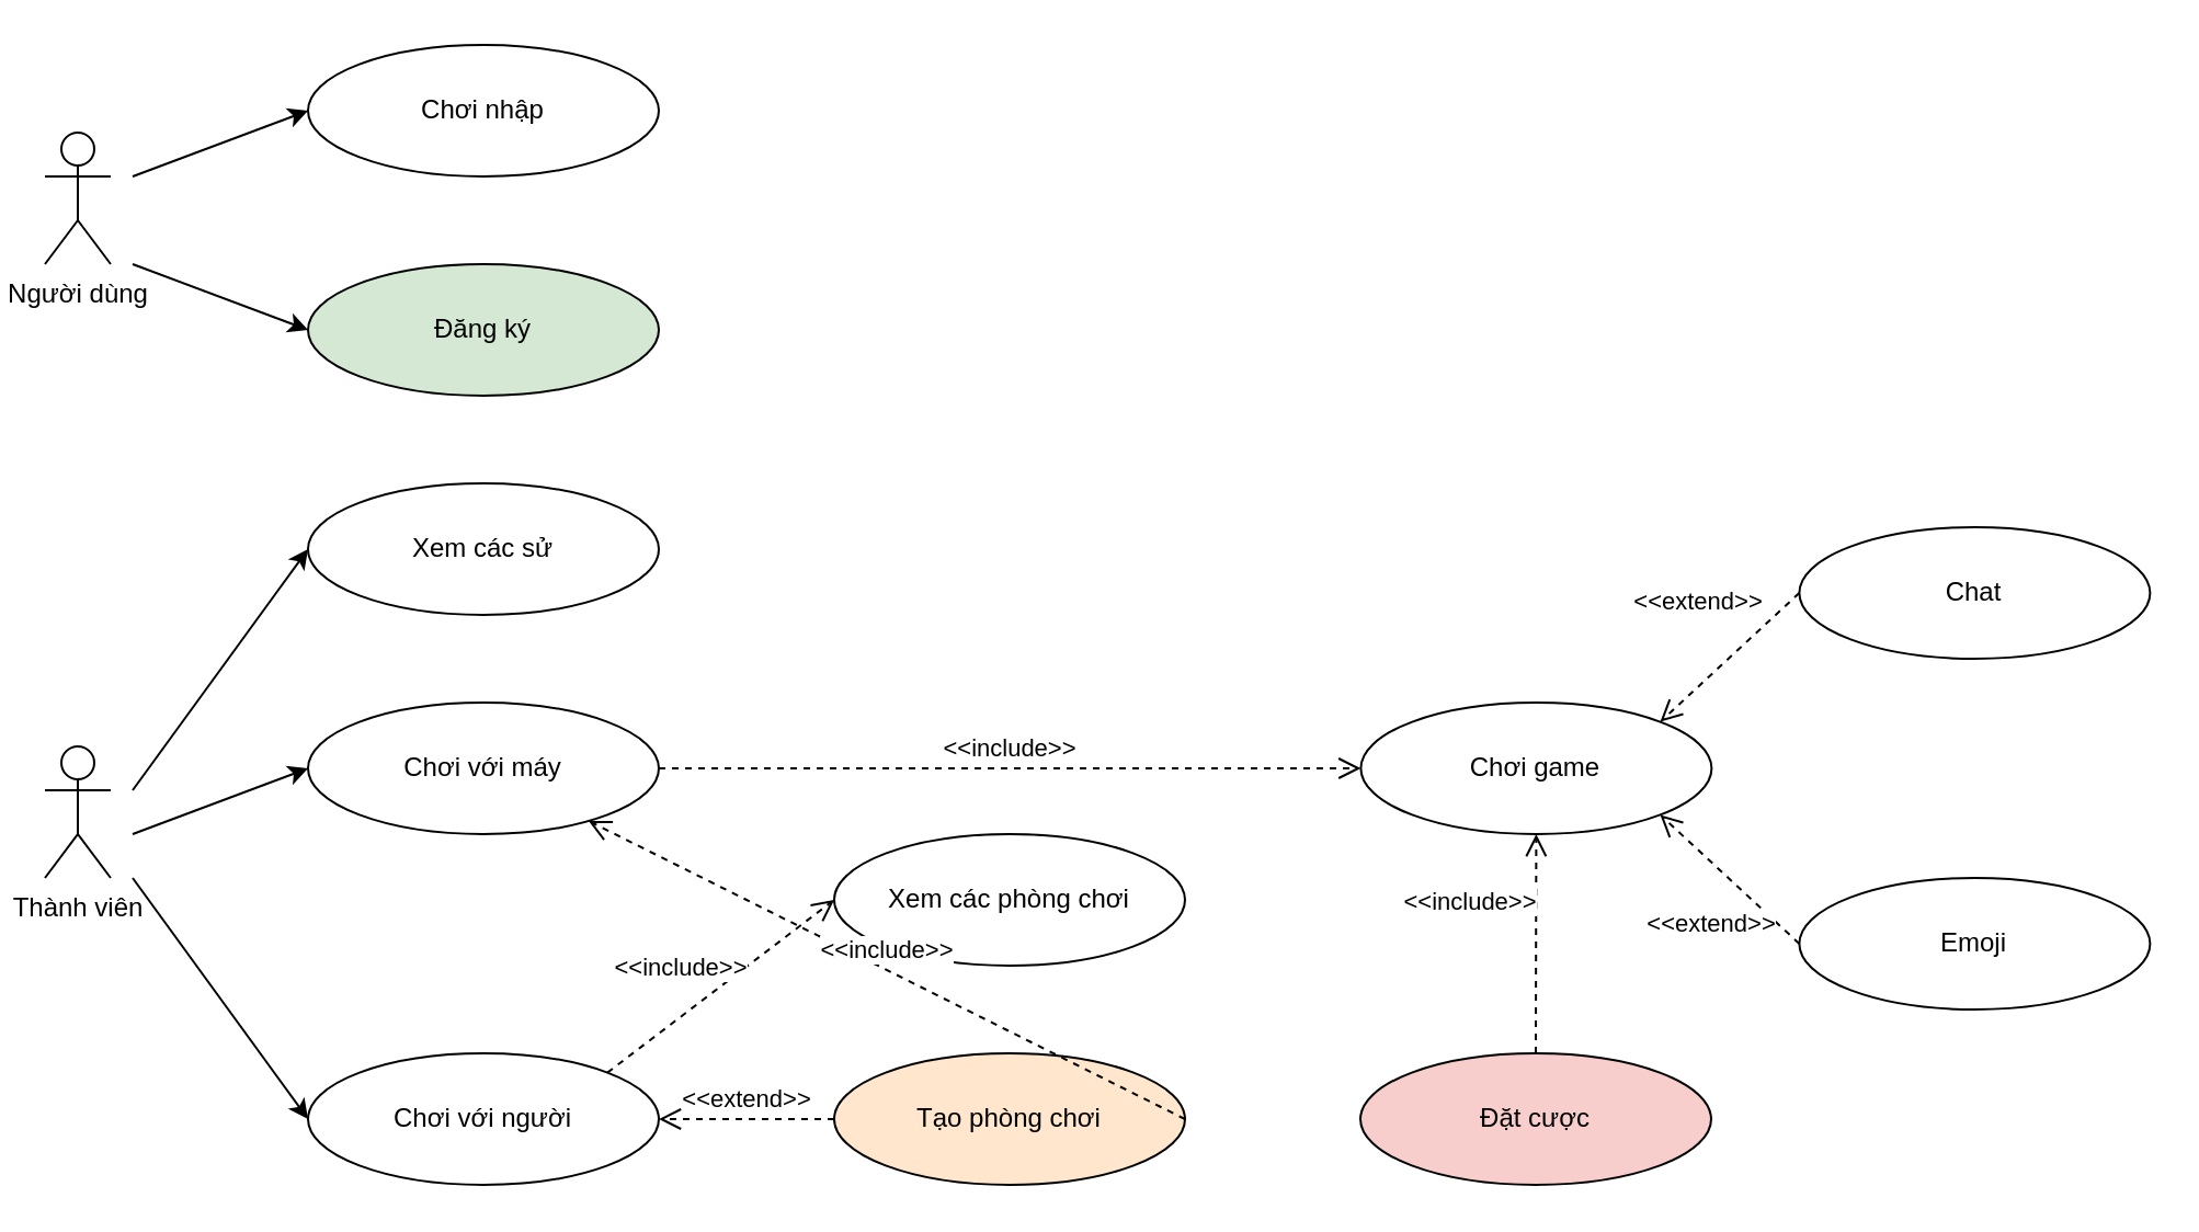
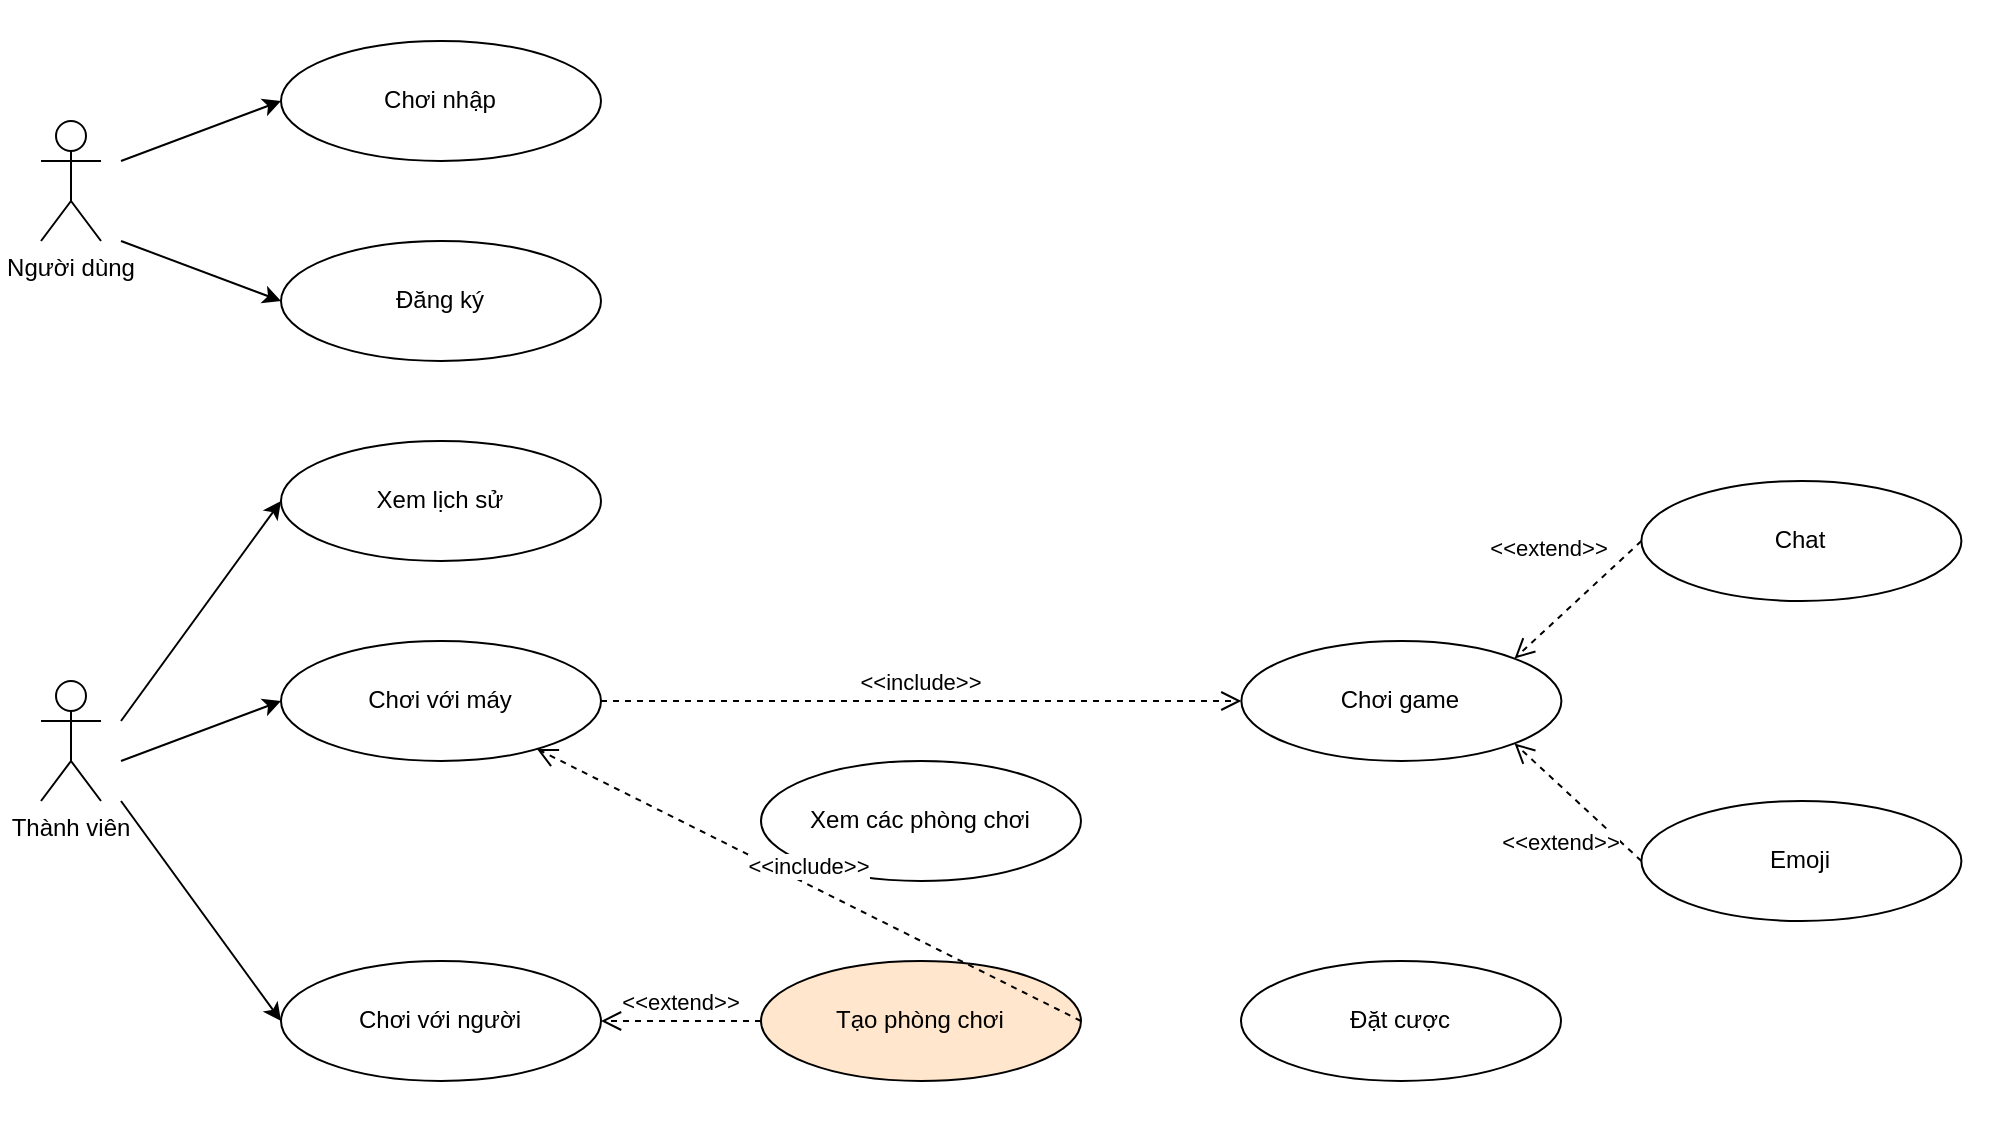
- <mxCell id="5" value="Đăng ký" style="ellipse;whiteSpace=wrap;html=1;fillColor=#d5e8d4;" vertex="1" parent="1"><mxGeometry x="140" y="120" width="160" height="60" as="geometry" /></mxCell>
+ <mxCell id="5" value="Đăng ký" style="ellipse;whiteSpace=wrap;html=1;" vertex="1" parent="1"><mxGeometry x="140" y="120" width="160" height="60" as="geometry" /></mxCell>
- <mxCell id="6" value="Xem các sử" style="ellipse;whiteSpace=wrap;html=1;" vertex="1" parent="1"><mxGeometry x="140" y="220" width="160" height="60" as="geometry" /></mxCell>
+ <mxCell id="6" value="Xem lịch sử" style="ellipse;whiteSpace=wrap;html=1;" vertex="1" parent="1"><mxGeometry x="140" y="220" width="160" height="60" as="geometry" /></mxCell>
- <mxCell id="24" value="&amp;lt;&amp;lt;include&amp;gt;&amp;gt;" style="html=1;verticalAlign=bottom;endArrow=open;dashed=1;endSize=8;entryX=0.5;entryY=1;entryDx=0;entryDy=0;exitX=0.5;exitY=0;exitDx=0;exitDy=0;" edge="1" parent="1" source="11" target="12"><mxGeometry x="0.199" y="30" relative="1" as="geometry"><mxPoint x="260" y="780" as="sourcePoint" /><mxPoint x="180" y="780" as="targetPoint" /><mxPoint as="offset" /></mxGeometry></mxCell>
- <mxCell id="20" value="&amp;lt;&amp;lt;include&amp;gt;&amp;gt;" style="html=1;verticalAlign=bottom;endArrow=open;dashed=1;endSize=8;entryX=0;entryY=0.5;entryDx=0;entryDy=0;exitX=1;exitY=0;exitDx=0;exitDy=0;" edge="1" parent="1" source="7" target="9"><mxGeometry x="-0.229" y="11" relative="1" as="geometry"><mxPoint x="220" y="880" as="sourcePoint" /><mxPoint x="140" y="880" as="targetPoint" /><mxPoint as="offset" /></mxGeometry></mxCell>
- <mxCell id="11" value="Đặt cược" style="ellipse;whiteSpace=wrap;html=1;fillColor=#f8cecc;" vertex="1" parent="1"><mxGeometry x="620" y="480" width="160" height="60" as="geometry" /></mxCell>
+ <mxCell id="11" value="Đặt cược" style="ellipse;whiteSpace=wrap;html=1;" vertex="1" parent="1"><mxGeometry x="620" y="480" width="160" height="60" as="geometry" /></mxCell>
